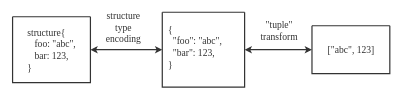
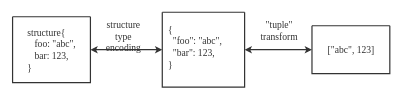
- <mxCell id="7" value="&lt;font color=&quot;#333333&quot; face=&quot;Verdana&quot;&gt;&lt;span style=&quot;font-size: 16px&quot;&gt;structure&lt;br&gt;type&lt;br&gt;encoding&lt;/span&gt;&lt;/font&gt;" style="text;html=1;align=center;verticalAlign=middle;resizable=0;points=[];autosize=1;strokeColor=none;fillColor=none;" parent="1" vertex="1"><mxGeometry x="160" y="20" width="90" height="50" as="geometry" /></mxCell>
+ <mxCell id="7" value="&lt;font color=&quot;#333333&quot; face=&quot;Verdana&quot;&gt;&lt;span style=&quot;font-size: 16px&quot;&gt;structure&lt;br&gt;type&lt;br&gt;encoding&lt;/span&gt;&lt;/font&gt;" style="text;html=1;align=center;verticalAlign=middle;resizable=0;points=[];autosize=1;strokeColor=none;fillColor=none;" parent="1" vertex="1"><mxGeometry x="160" y="35" width="90" height="50" as="geometry" /></mxCell>
